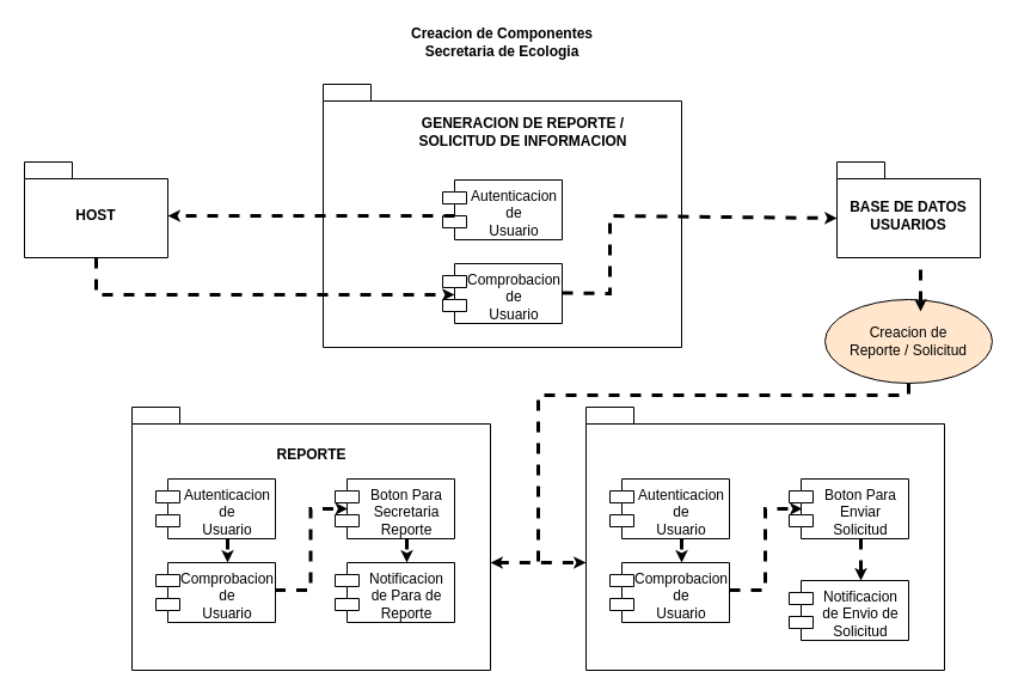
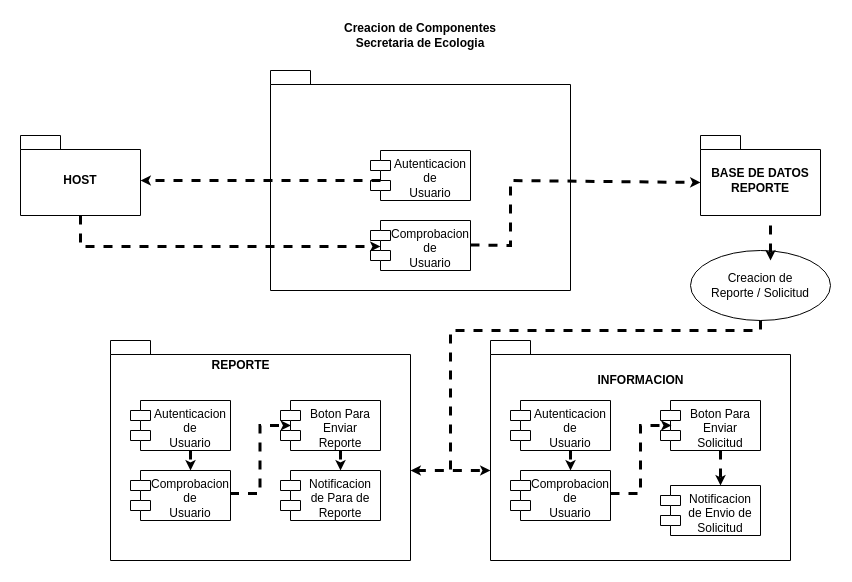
- <mxCell id="4" value="&lt;b&gt;GENERACION DE REPORTE /&lt;br style=&quot;border-color: var(--border-color);&quot;&gt;SOLICITUD DE INFORMACION&lt;/b&gt;" style="text;strokeColor=none;align=center;fillColor=none;html=1;verticalAlign=middle;whiteSpace=wrap;rounded=0;" vertex="1" parent="1"><mxGeometry x="345" y="90" width="185" height="40" as="geometry" /></mxCell>
- <mxCell id="8" value="BASE DE DATOS&lt;br&gt;USUARIOS" style="shape=folder;fontStyle=1;spacingTop=10;tabWidth=40;tabHeight=14;tabPosition=left;html=1;whiteSpace=wrap;" vertex="1" parent="1"><mxGeometry x="700" y="135" width="120" height="80" as="geometry" /></mxCell>
+ <mxCell id="8" value="BASE DE DATOS&lt;br&gt;REPORTE" style="shape=folder;fontStyle=1;spacingTop=10;tabWidth=40;tabHeight=14;tabPosition=left;html=1;whiteSpace=wrap;" vertex="1" parent="1"><mxGeometry x="700" y="135" width="120" height="80" as="geometry" /></mxCell>
- <mxCell id="21" value="Creacion de&lt;br&gt;Reporte / Solicitud" style="ellipse;whiteSpace=wrap;html=1;fillColor=#ffe6cc;" vertex="1" parent="1"><mxGeometry x="690" y="250" width="140" height="70" as="geometry" /></mxCell>
+ <mxCell id="21" value="Creacion de&lt;br&gt;Reporte / Solicitud" style="ellipse;whiteSpace=wrap;html=1;" vertex="1" parent="1"><mxGeometry x="690" y="250" width="140" height="70" as="geometry" /></mxCell>
- <mxCell id="10" value="&lt;b&gt;REPORTE&lt;br&gt;&lt;/b&gt;" style="text;strokeColor=none;align=center;fillColor=none;html=1;verticalAlign=middle;whiteSpace=wrap;rounded=0;" vertex="1" parent="1"><mxGeometry x="167.5" y="360" width="185" height="40" as="geometry" /></mxCell>
+ <mxCell id="10" value="&lt;b&gt;REPORTE&lt;br&gt;&lt;/b&gt;" style="text;strokeColor=none;align=center;fillColor=none;html=1;verticalAlign=middle;whiteSpace=wrap;rounded=0;" vertex="1" parent="1"><mxGeometry x="147.5" y="345" width="185" height="40" as="geometry" /></mxCell>
+ <mxCell id="14" value="&lt;b&gt;INFORMACION&lt;/b&gt;" style="text;strokeColor=none;align=center;fillColor=none;html=1;verticalAlign=middle;whiteSpace=wrap;rounded=0;" vertex="1" parent="1"><mxGeometry x="547.5" y="360" width="185" height="40" as="geometry" /></mxCell>
- <mxCell id="17" value="Boton Para&lt;br&gt;Secretaria Reporte" style="shape=module;align=left;spacingLeft=20;align=center;verticalAlign=top;whiteSpace=wrap;html=1;" vertex="1" parent="1"><mxGeometry x="280" y="400" width="100" height="50" as="geometry" /></mxCell>
+ <mxCell id="17" value="Boton Para&lt;br&gt;Enviar Reporte" style="shape=module;align=left;spacingLeft=20;align=center;verticalAlign=top;whiteSpace=wrap;html=1;" vertex="1" parent="1"><mxGeometry x="280" y="400" width="100" height="50" as="geometry" /></mxCell>
